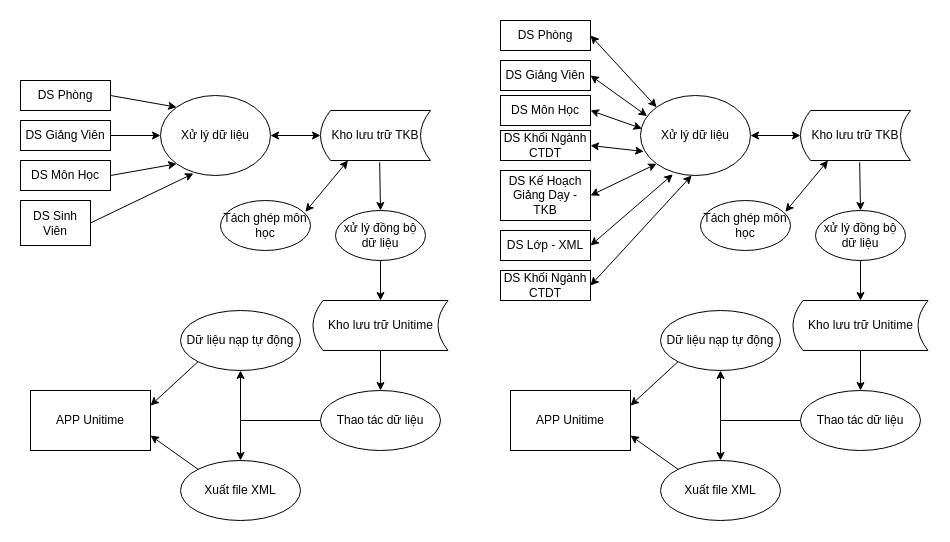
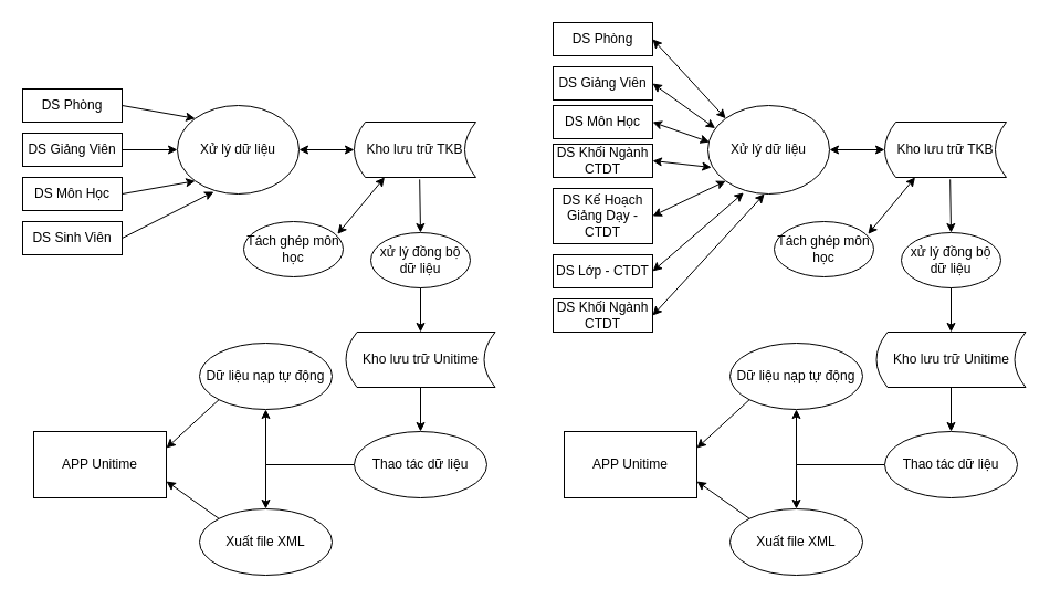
- <mxCell id="50" value="DS Kế Hoạch Giảng Dạy - TKB" style="rounded=0;whiteSpace=wrap;html=1;" parent="1" vertex="1"><mxGeometry x="500" y="170" width="90" height="50" as="geometry" /></mxCell>
+ <mxCell id="50" value="DS Kế Hoạch Giảng Dạy - CTDT" style="rounded=0;whiteSpace=wrap;html=1;" parent="1" vertex="1"><mxGeometry x="500" y="170" width="90" height="50" as="geometry" /></mxCell>
- <mxCell id="12" value="DS Sinh Viên" style="rounded=0;whiteSpace=wrap;html=1;" parent="1" vertex="1"><mxGeometry x="20" y="200" width="70" height="45" as="geometry" /></mxCell>
+ <mxCell id="12" value="DS Sinh Viên" style="rounded=0;whiteSpace=wrap;html=1;" parent="1" vertex="1"><mxGeometry x="20" y="200" width="90" height="30" as="geometry" /></mxCell>
- <mxCell id="51" value="DS Lớp - XML" style="rounded=0;whiteSpace=wrap;html=1;" parent="1" vertex="1"><mxGeometry x="500" y="230" width="90" height="30" as="geometry" /></mxCell>
+ <mxCell id="51" value="DS Lớp - CTDT" style="rounded=0;whiteSpace=wrap;html=1;" parent="1" vertex="1"><mxGeometry x="500" y="230" width="90" height="30" as="geometry" /></mxCell>
